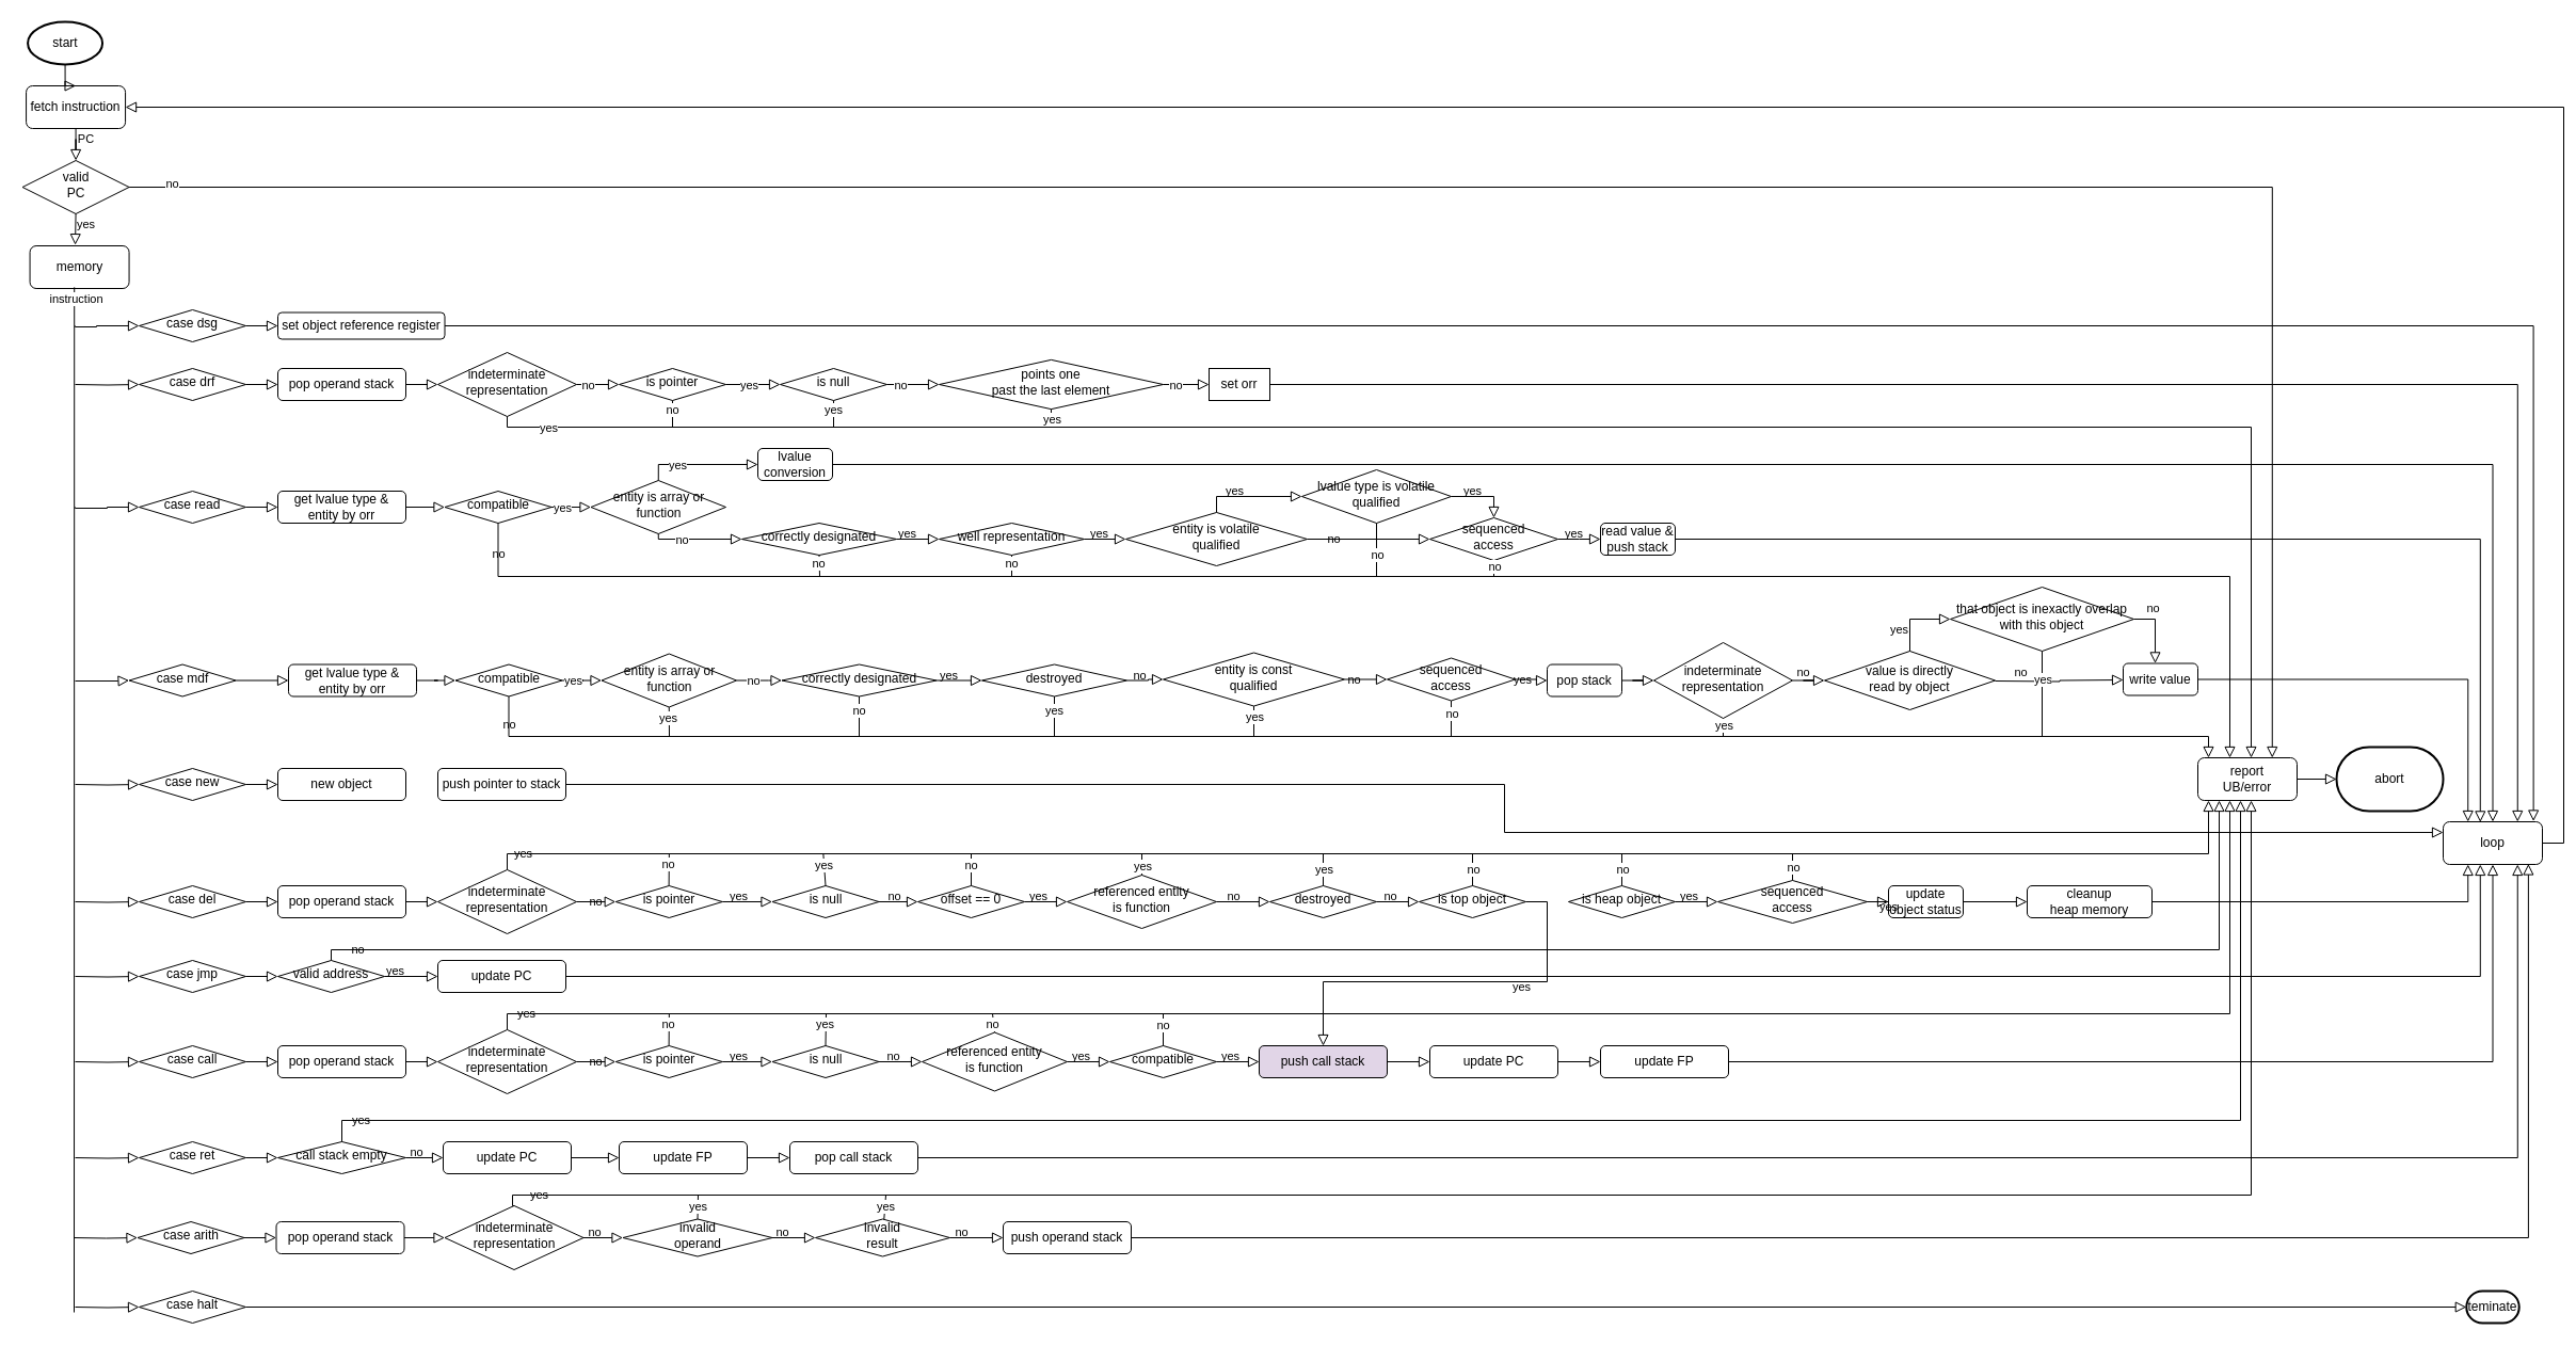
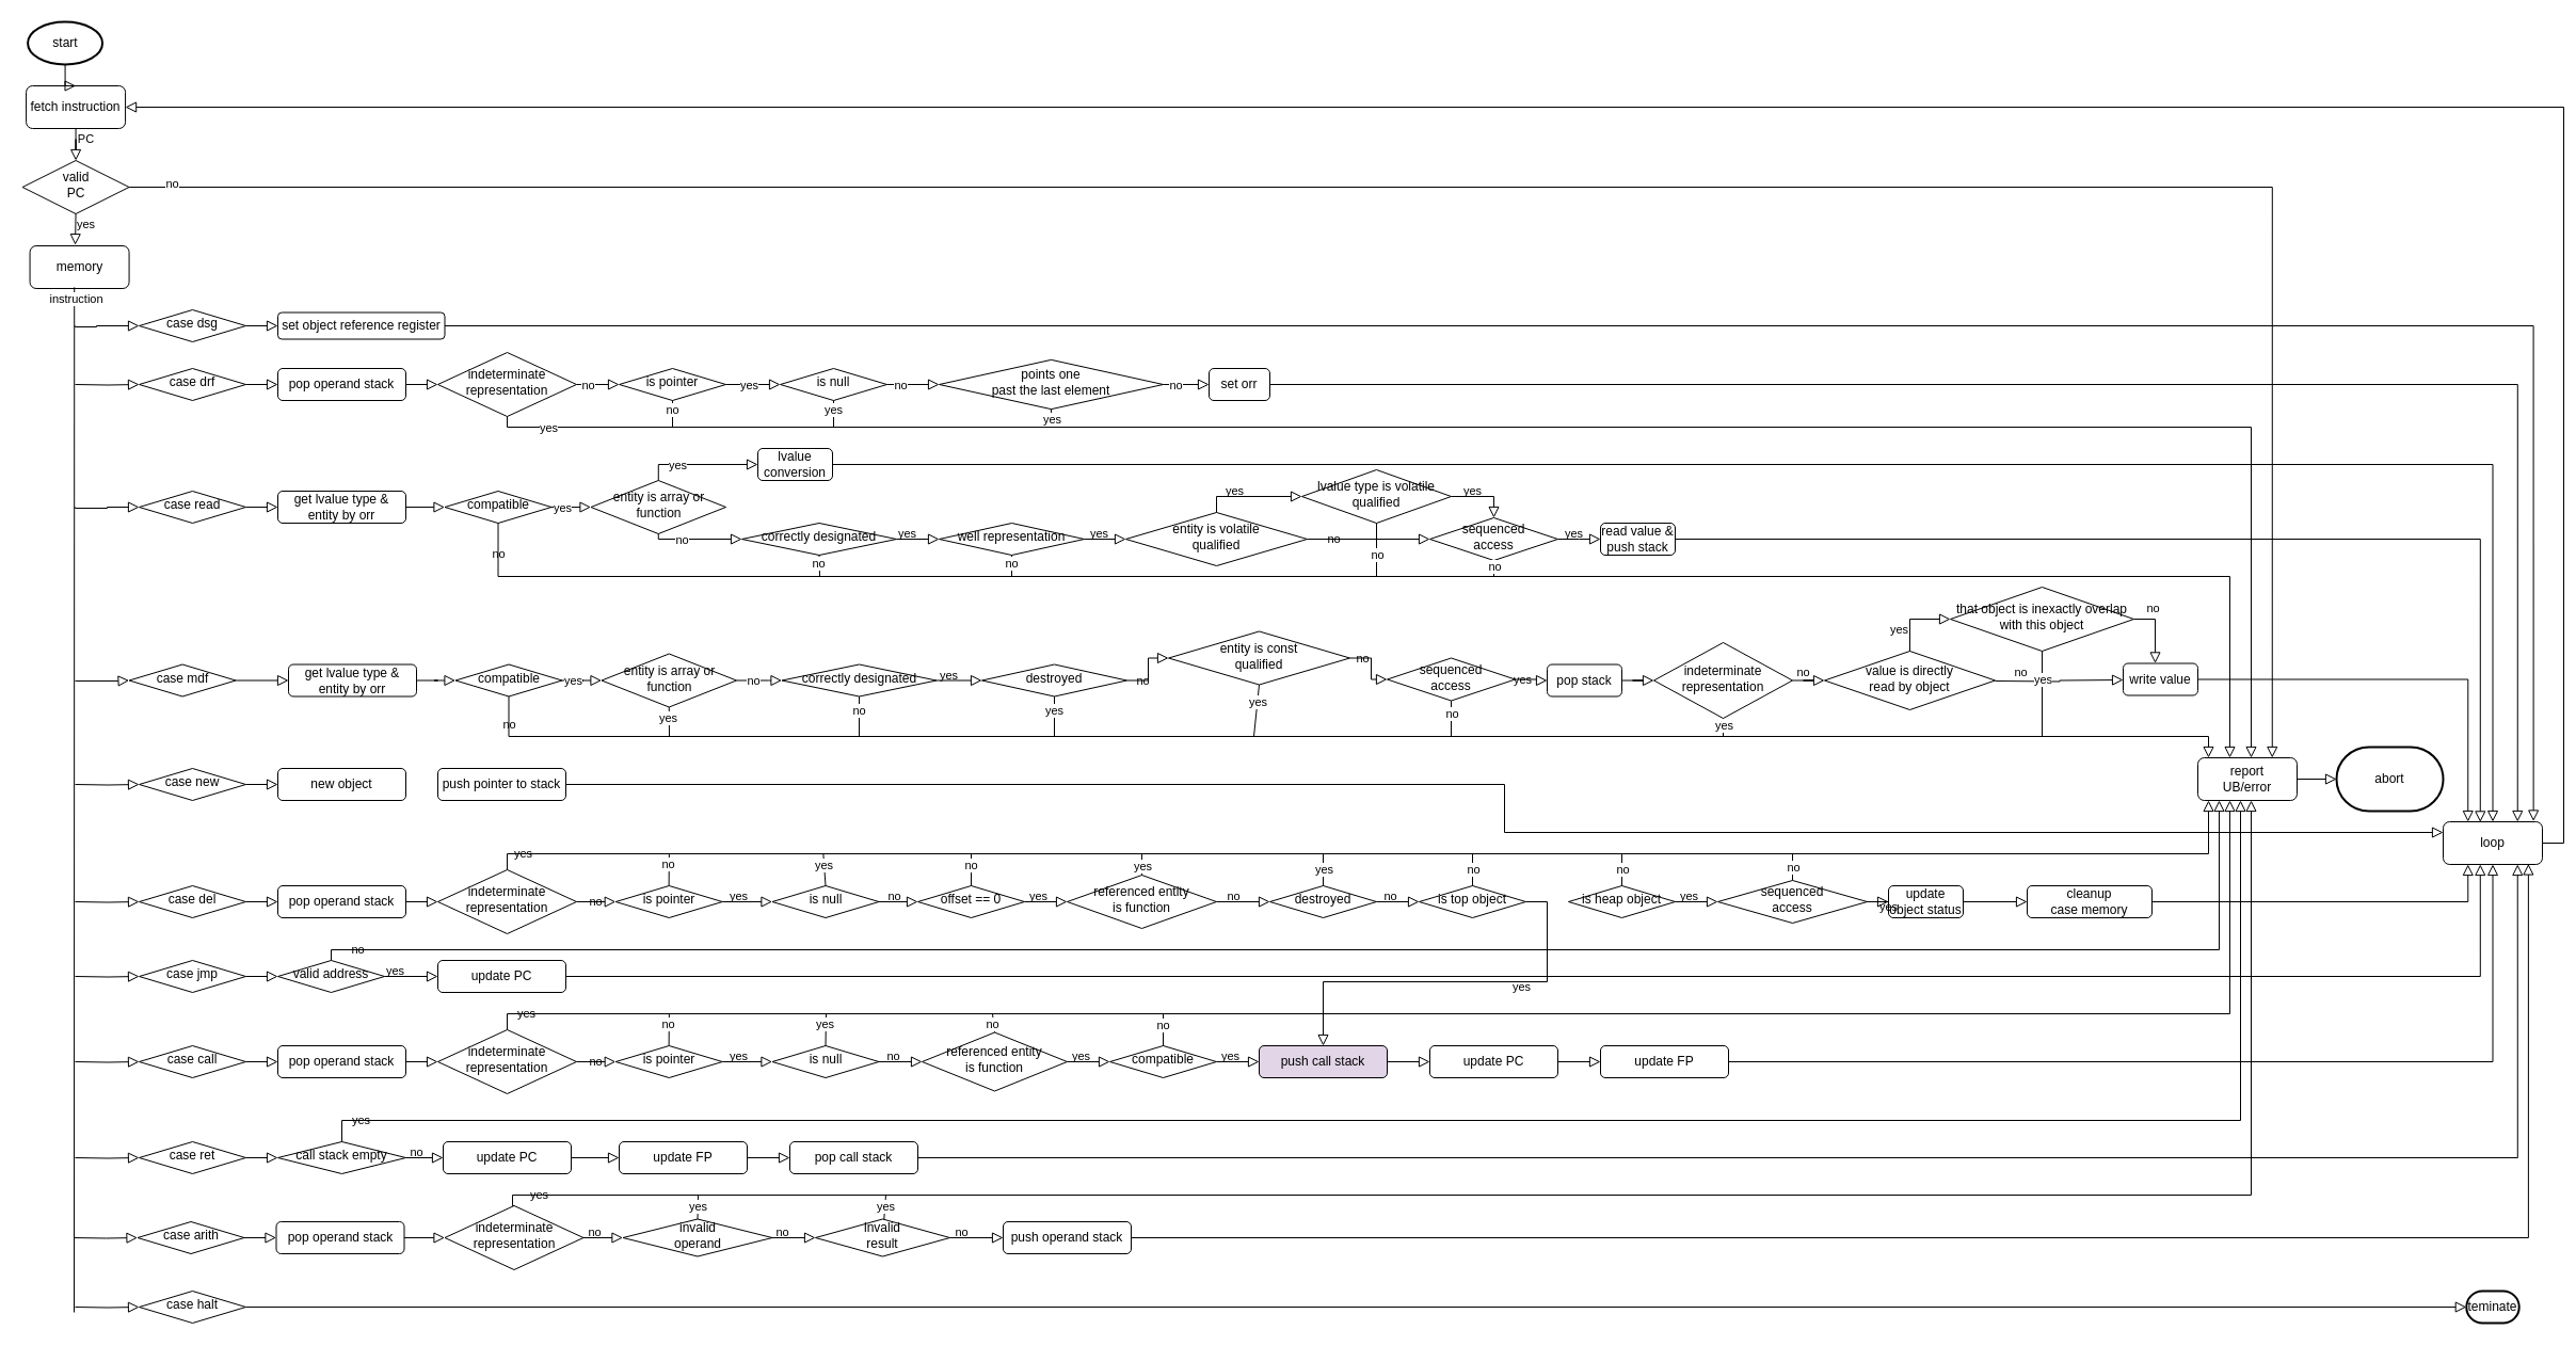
- <mxCell id="42" value="set orr" style="whiteSpace=wrap;html=1;fontSize=12;glass=0;strokeWidth=1;shadow=0;rounded=0;" vertex="1" parent="1"><mxGeometry x="1133" y="345.01" width="57" height="30" as="geometry" /></mxCell>
+ <mxCell id="42" value="set orr" style="rounded=1;whiteSpace=wrap;html=1;fontSize=12;glass=0;strokeWidth=1;shadow=0;" vertex="1" parent="1"><mxGeometry x="1133" y="345.01" width="57" height="30" as="geometry" /></mxCell>
- <mxCell id="138" value="entity is const&lt;div&gt;qualified&lt;/div&gt;" style="rhombus;whiteSpace=wrap;html=1;shadow=0;fontFamily=Helvetica;fontSize=12;align=center;strokeWidth=1;spacing=6;spacingTop=-4;" vertex="1" parent="1"><mxGeometry x="1090" y="611.5" width="170" height="50" as="geometry" /></mxCell>
+ <mxCell id="138" value="entity is const&lt;div&gt;qualified&lt;/div&gt;" style="rhombus;whiteSpace=wrap;html=1;shadow=0;fontFamily=Helvetica;fontSize=12;align=center;strokeWidth=1;spacing=6;spacingTop=-4;" vertex="1" parent="1"><mxGeometry x="1095" y="591.5" width="170" height="50" as="geometry" /></mxCell>
- <mxCell id="64" value="cleanup&lt;div&gt;heap memory&lt;/div&gt;" style="rounded=1;whiteSpace=wrap;html=1;fontSize=12;glass=0;strokeWidth=1;shadow=0;" vertex="1" parent="1"><mxGeometry x="1900" y="830" width="117" height="30" as="geometry" /></mxCell>
+ <mxCell id="64" value="cleanup&lt;div&gt;case memory&lt;/div&gt;" style="rounded=1;whiteSpace=wrap;html=1;fontSize=12;glass=0;strokeWidth=1;shadow=0;" vertex="1" parent="1"><mxGeometry x="1900" y="830" width="117" height="30" as="geometry" /></mxCell>
